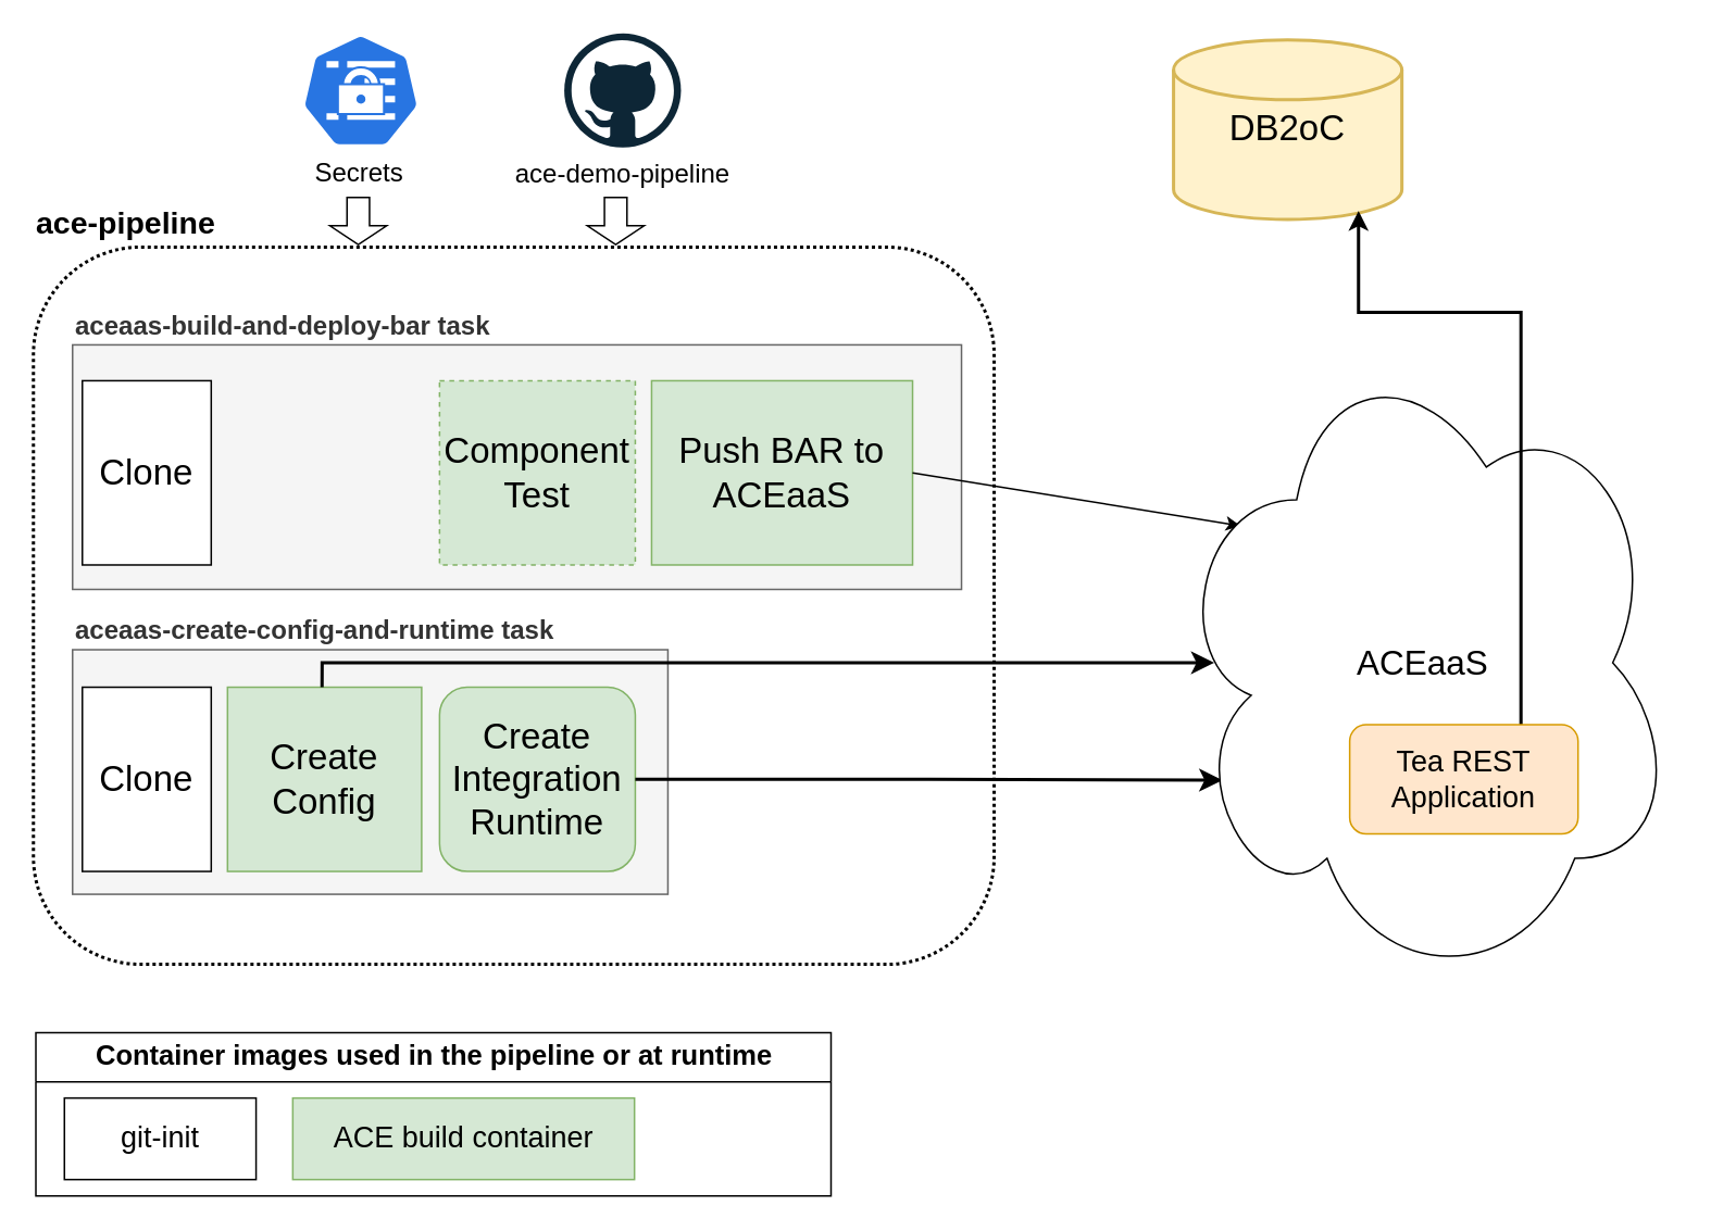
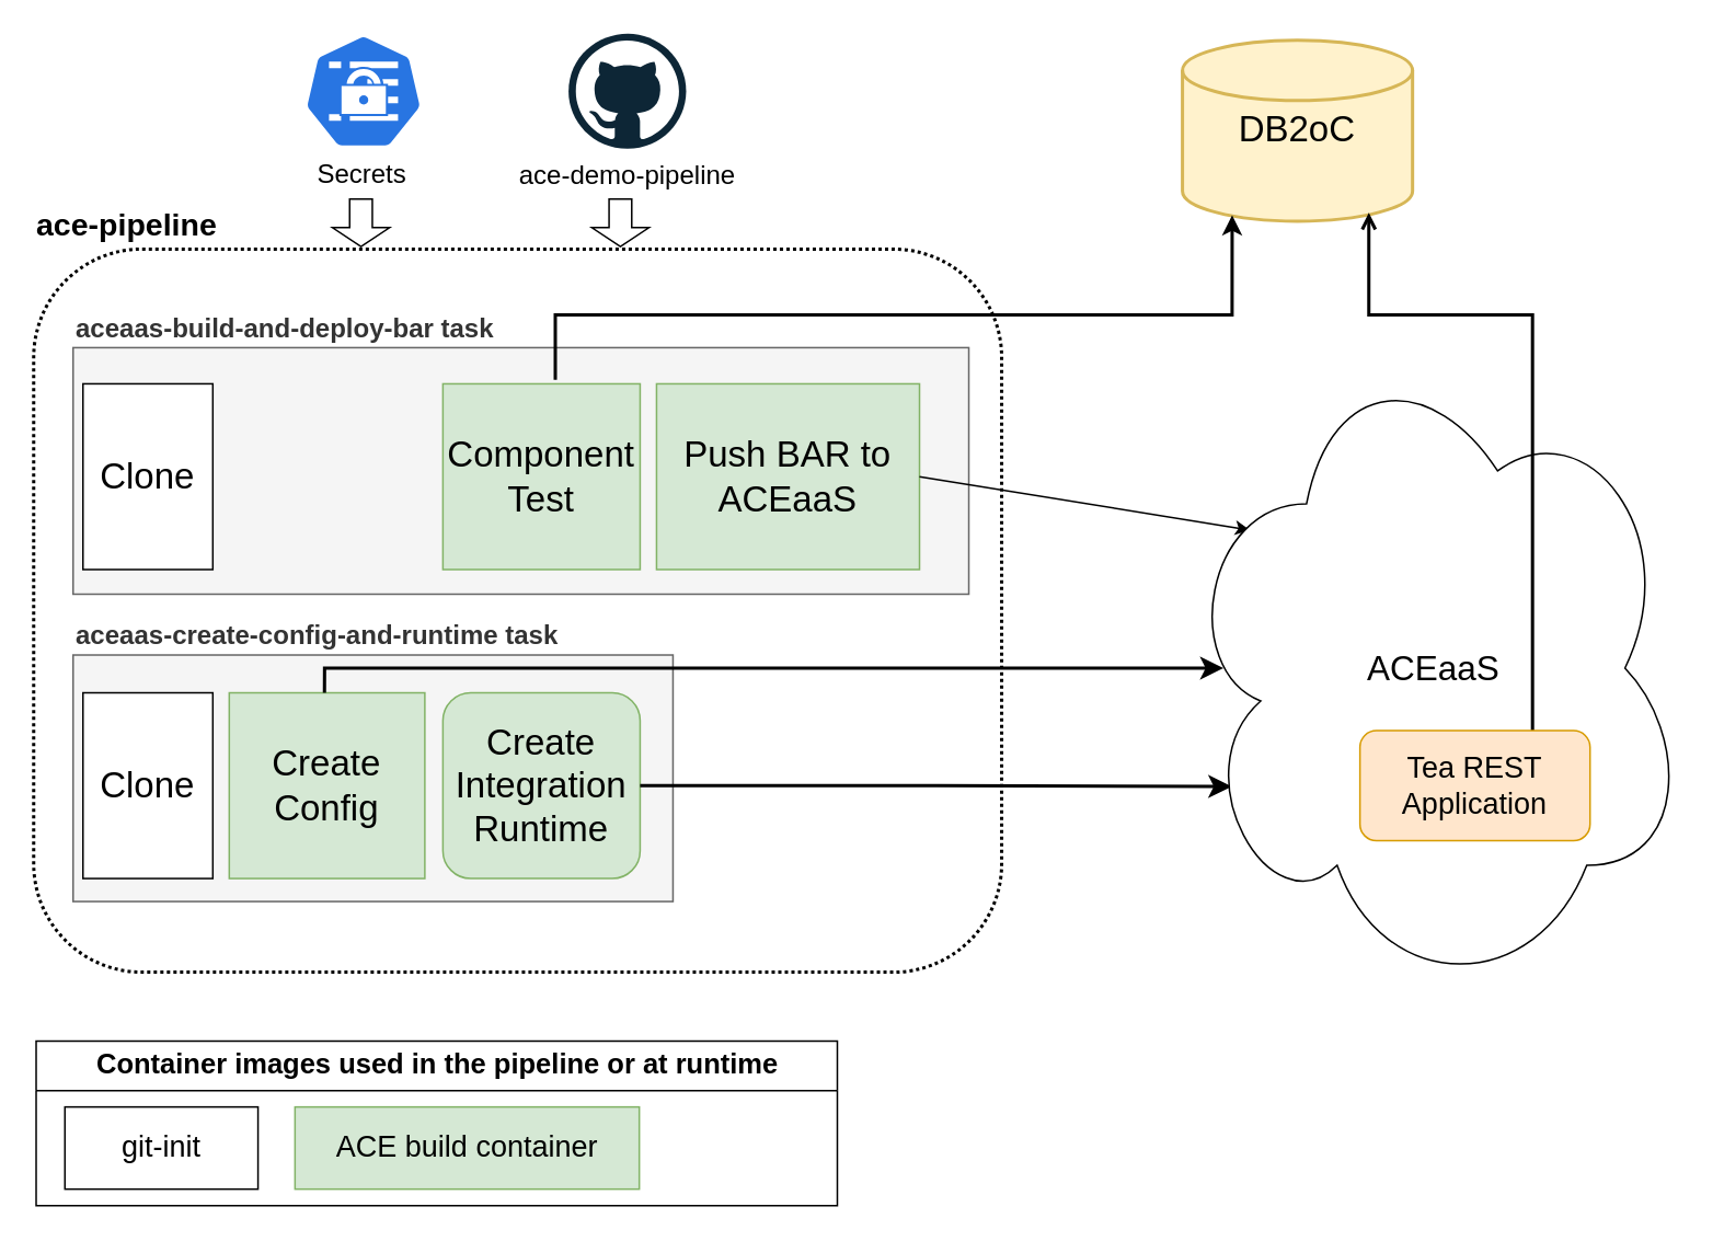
- <mxCell id="27" style="edgeStyle=orthogonalEdgeStyle;rounded=0;orthogonalLoop=1;jettySize=auto;html=1;entryX=0.81;entryY=0.953;entryDx=0;entryDy=0;entryPerimeter=0;strokeWidth=2;exitX=0.75;exitY=0;exitDx=0;exitDy=0;" parent="1" source="28" target="2" edge="1"><mxGeometry relative="1" as="geometry"><mxPoint x="959" y="441" as="sourcePoint" /><mxPoint x="318.5" y="556" as="targetPoint" /><Array as="points"><mxPoint x="932" y="191" /><mxPoint x="832" y="191" /></Array></mxGeometry></mxCell>
+ <mxCell id="27" style="edgeStyle=orthogonalEdgeStyle;rounded=0;orthogonalLoop=1;jettySize=auto;html=1;entryX=0.81;entryY=0.953;entryDx=0;entryDy=0;entryPerimeter=0;strokeWidth=2;exitX=0.75;exitY=0;exitDx=0;exitDy=0;endArrow=open;" parent="1" source="28" target="2" edge="1"><mxGeometry relative="1" as="geometry"><mxPoint x="959" y="441" as="sourcePoint" /><mxPoint x="318.5" y="556" as="targetPoint" /><Array as="points"><mxPoint x="932" y="191" /><mxPoint x="832" y="191" /></Array></mxGeometry></mxCell>
+ <mxCell id="13" style="edgeStyle=orthogonalEdgeStyle;rounded=0;orthogonalLoop=1;jettySize=auto;html=1;entryX=0.216;entryY=0.968;entryDx=0;entryDy=0;entryPerimeter=0;strokeWidth=2;exitX=0.57;exitY=-0.022;exitDx=0;exitDy=0;exitPerimeter=0;" parent="1" source="9" target="2" edge="1"><mxGeometry relative="1" as="geometry"><mxPoint x="279" y="221" as="sourcePoint" /><mxPoint x="752" y="162.5" as="targetPoint" /><Array as="points"><mxPoint x="337" y="191" /><mxPoint x="749" y="191" /></Array></mxGeometry></mxCell>
- <mxCell id="9" value="Component Test" style="rounded=0;whiteSpace=wrap;html=1;fontSize=22;fillColor=#d5e8d4;strokeColor=#82b366;dashed=1;" parent="1" vertex="1"><mxGeometry x="269" y="233" width="120" height="113" as="geometry" /></mxCell>
+ <mxCell id="9" value="Component Test" style="rounded=0;whiteSpace=wrap;html=1;fontSize=22;fillColor=#d5e8d4;strokeColor=#82b366;" parent="1" vertex="1"><mxGeometry x="269" y="233" width="120" height="113" as="geometry" /></mxCell>
